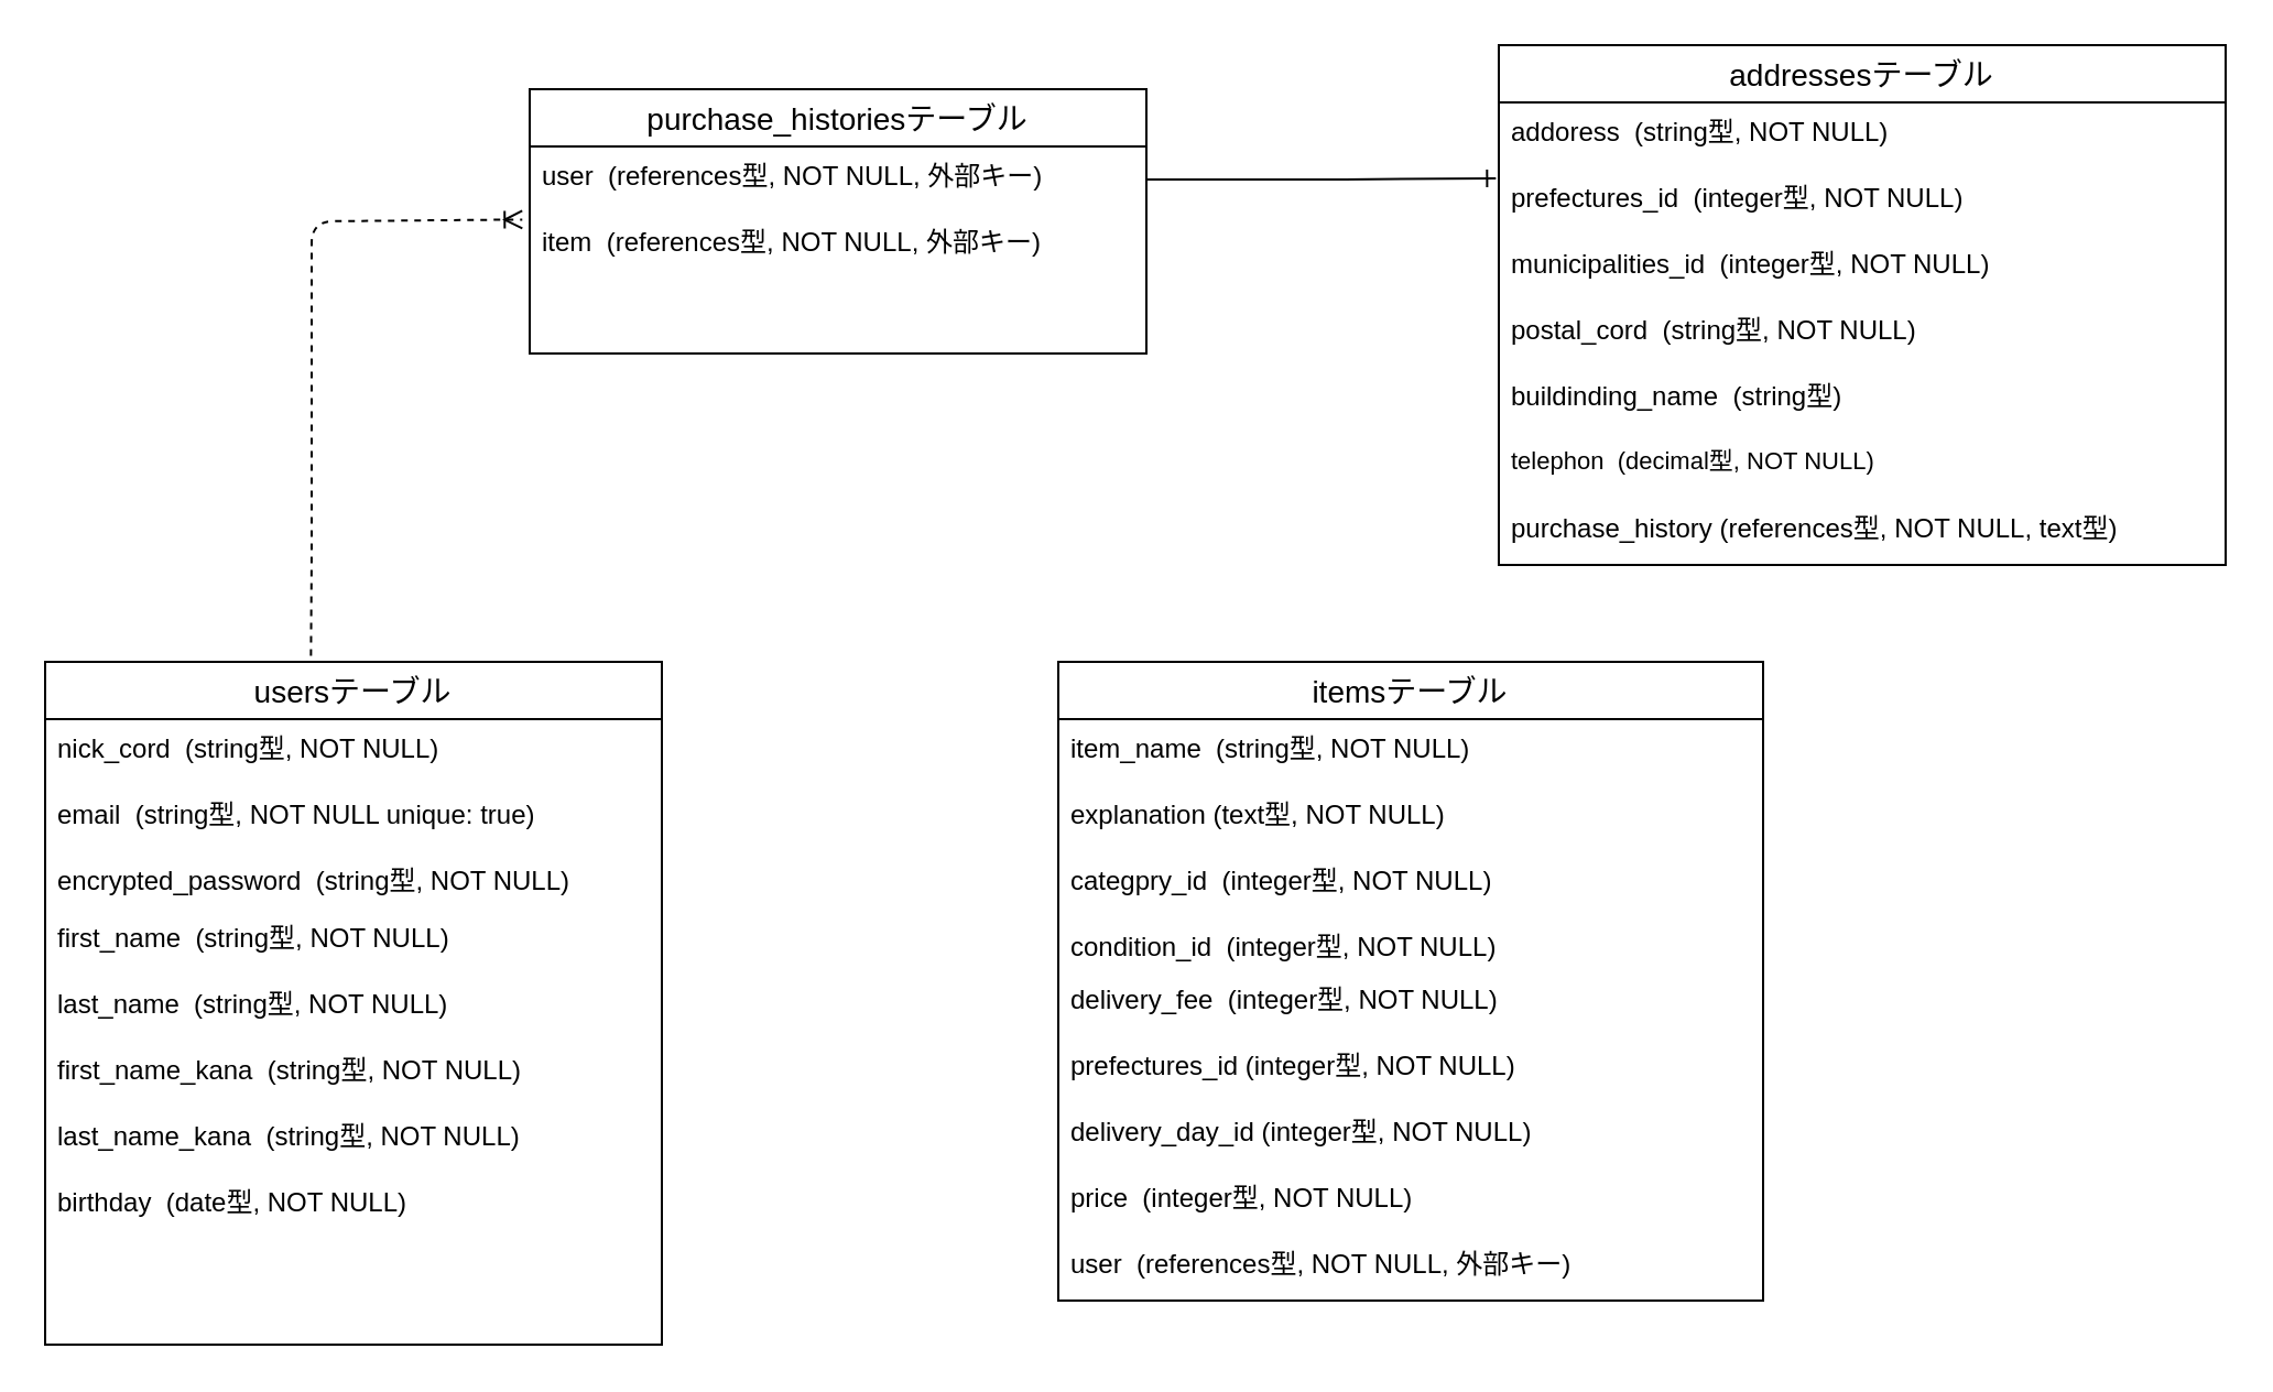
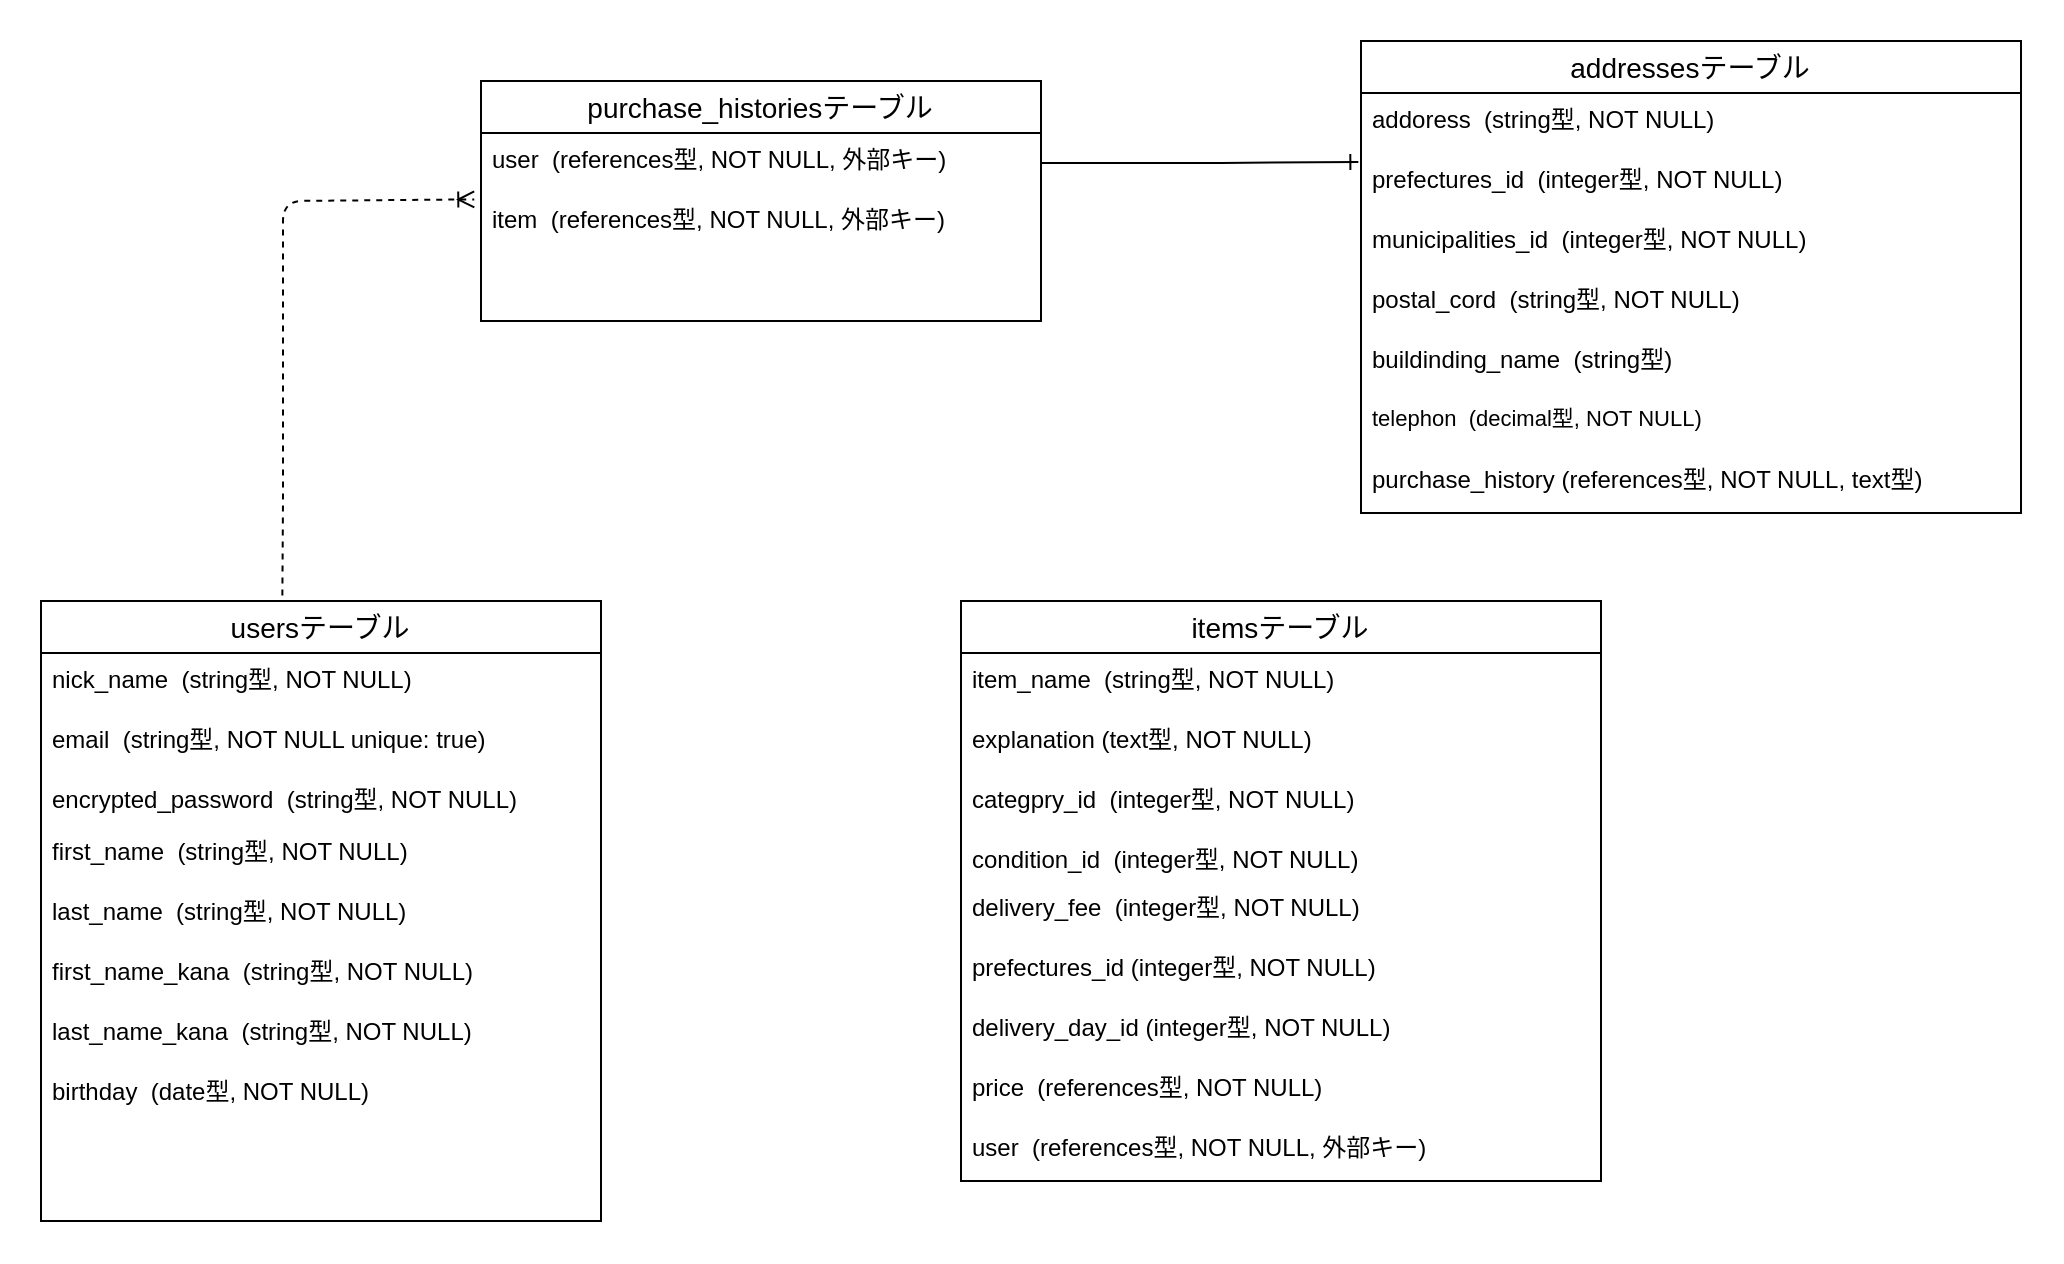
- <mxCell id="4" value="nick_cord  (string型, NOT NULL)" style="text;strokeColor=none;fillColor=none;spacingLeft=4;spacingRight=4;overflow=hidden;rotatable=0;points=[[0,0.5],[1,0.5]];portConstraint=eastwest;fontSize=12;" parent="3" vertex="1"><mxGeometry y="26" width="280" height="30" as="geometry" /></mxCell>
+ <mxCell id="4" value="nick_name  (string型, NOT NULL)" style="text;strokeColor=none;fillColor=none;spacingLeft=4;spacingRight=4;overflow=hidden;rotatable=0;points=[[0,0.5],[1,0.5]];portConstraint=eastwest;fontSize=12;" parent="3" vertex="1"><mxGeometry y="26" width="280" height="30" as="geometry" /></mxCell>
- <mxCell id="28" value="price  (integer型, NOT NULL)" style="text;strokeColor=none;fillColor=none;spacingLeft=4;spacingRight=4;overflow=hidden;rotatable=0;points=[[0,0.5],[1,0.5]];portConstraint=eastwest;fontSize=12;" parent="20" vertex="1"><mxGeometry y="230" width="320" height="30" as="geometry" /></mxCell>
+ <mxCell id="28" value="price  (references型, NOT NULL)" style="text;strokeColor=none;fillColor=none;spacingLeft=4;spacingRight=4;overflow=hidden;rotatable=0;points=[[0,0.5],[1,0.5]];portConstraint=eastwest;fontSize=12;" parent="20" vertex="1"><mxGeometry y="230" width="320" height="30" as="geometry" /></mxCell>
